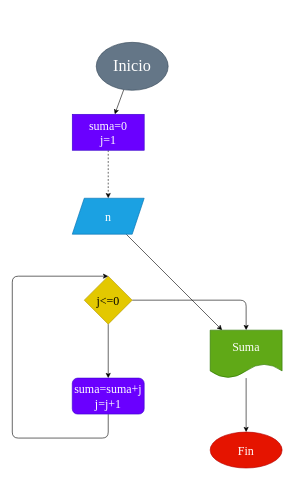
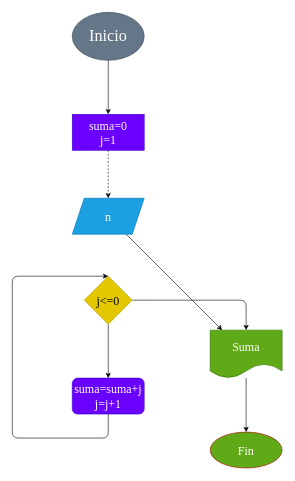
- <mxCell id="3" value="Inicio" style="ellipse;whiteSpace=wrap;html=1;fillColor=#647687;fontColor=#ffffff;strokeColor=#314354;fontFamily=Comic Sans MS;fontSize=27;" vertex="1" parent="1"><mxGeometry x="160" y="70" width="120" height="80" as="geometry" /></mxCell>
+ <mxCell id="3" value="Inicio" style="ellipse;whiteSpace=wrap;html=1;fillColor=#647687;fontColor=#ffffff;strokeColor=#314354;fontFamily=Comic Sans MS;fontSize=27;" vertex="1" parent="1"><mxGeometry x="120" y="20" width="120" height="80" as="geometry" /></mxCell>
- <mxCell id="15" value="Fin" style="ellipse;whiteSpace=wrap;html=1;fontSize=20;fontFamily=Comic Sans MS;fillColor=#e51400;strokeColor=#B20000;fontColor=#ffffff;" vertex="1" parent="1"><mxGeometry x="350" y="720" width="120" height="60" as="geometry" /></mxCell>
+ <mxCell id="15" value="Fin" style="ellipse;whiteSpace=wrap;html=1;fontSize=20;fontFamily=Comic Sans MS;fillColor=#60a917;strokeColor=#B20000;fontColor=#ffffff;" vertex="1" parent="1"><mxGeometry x="350" y="720" width="120" height="60" as="geometry" /></mxCell>
